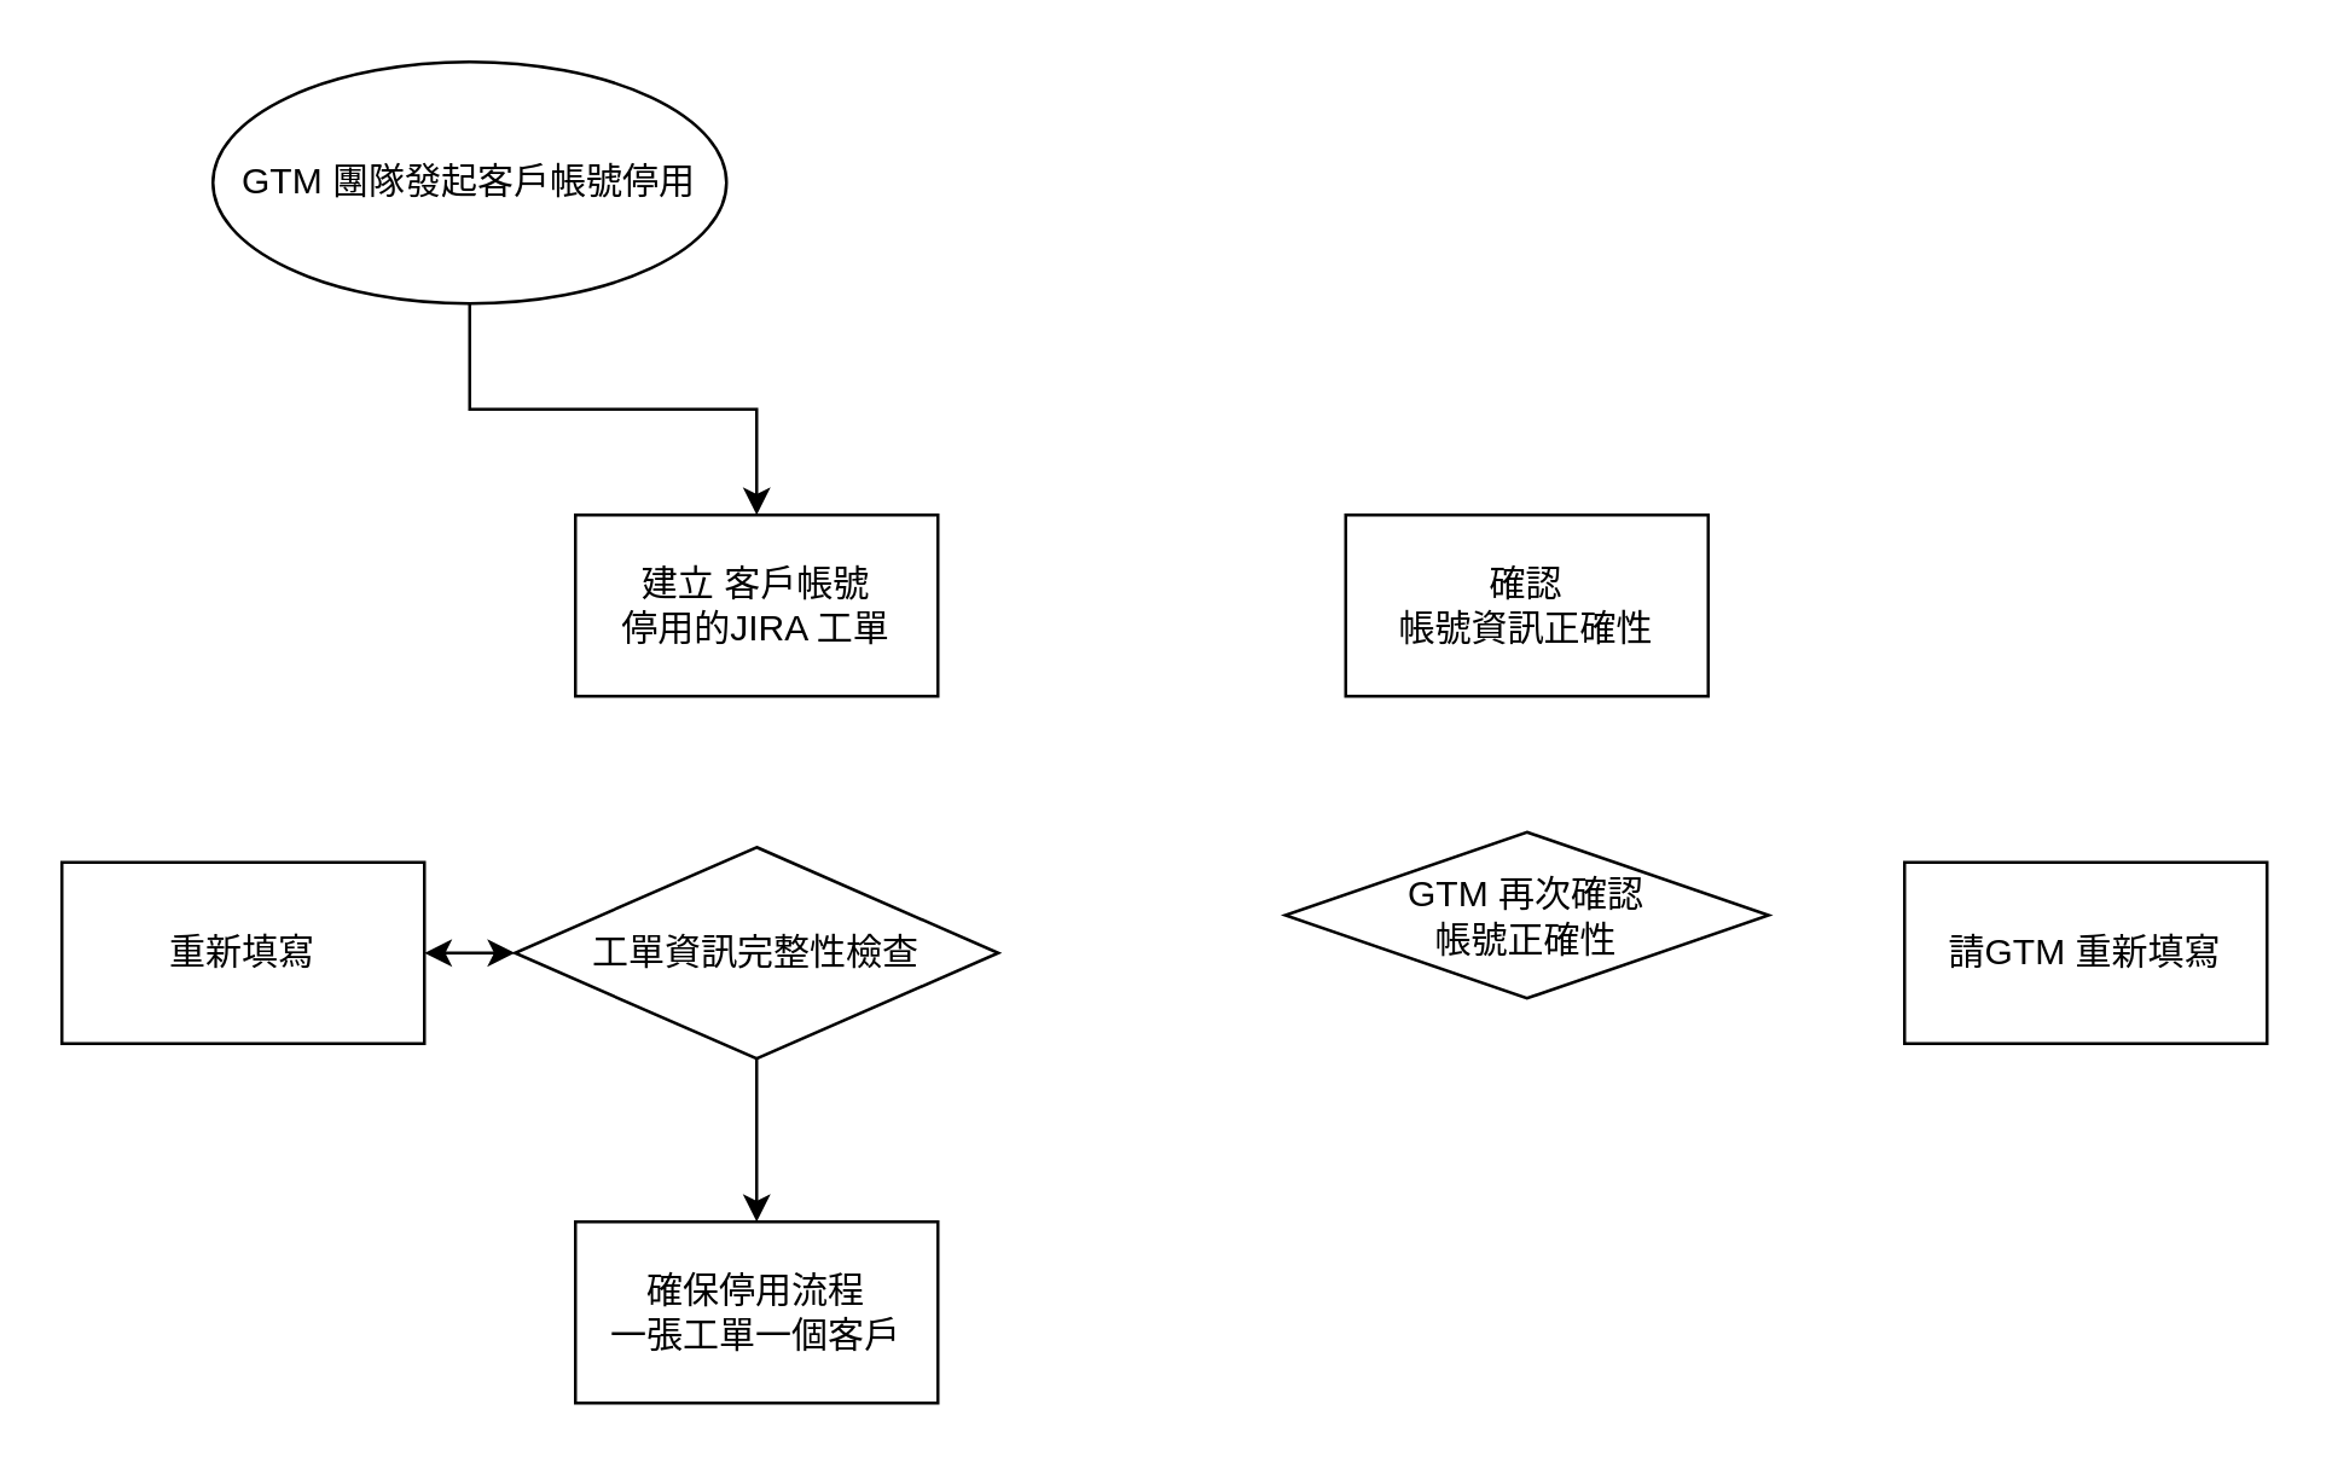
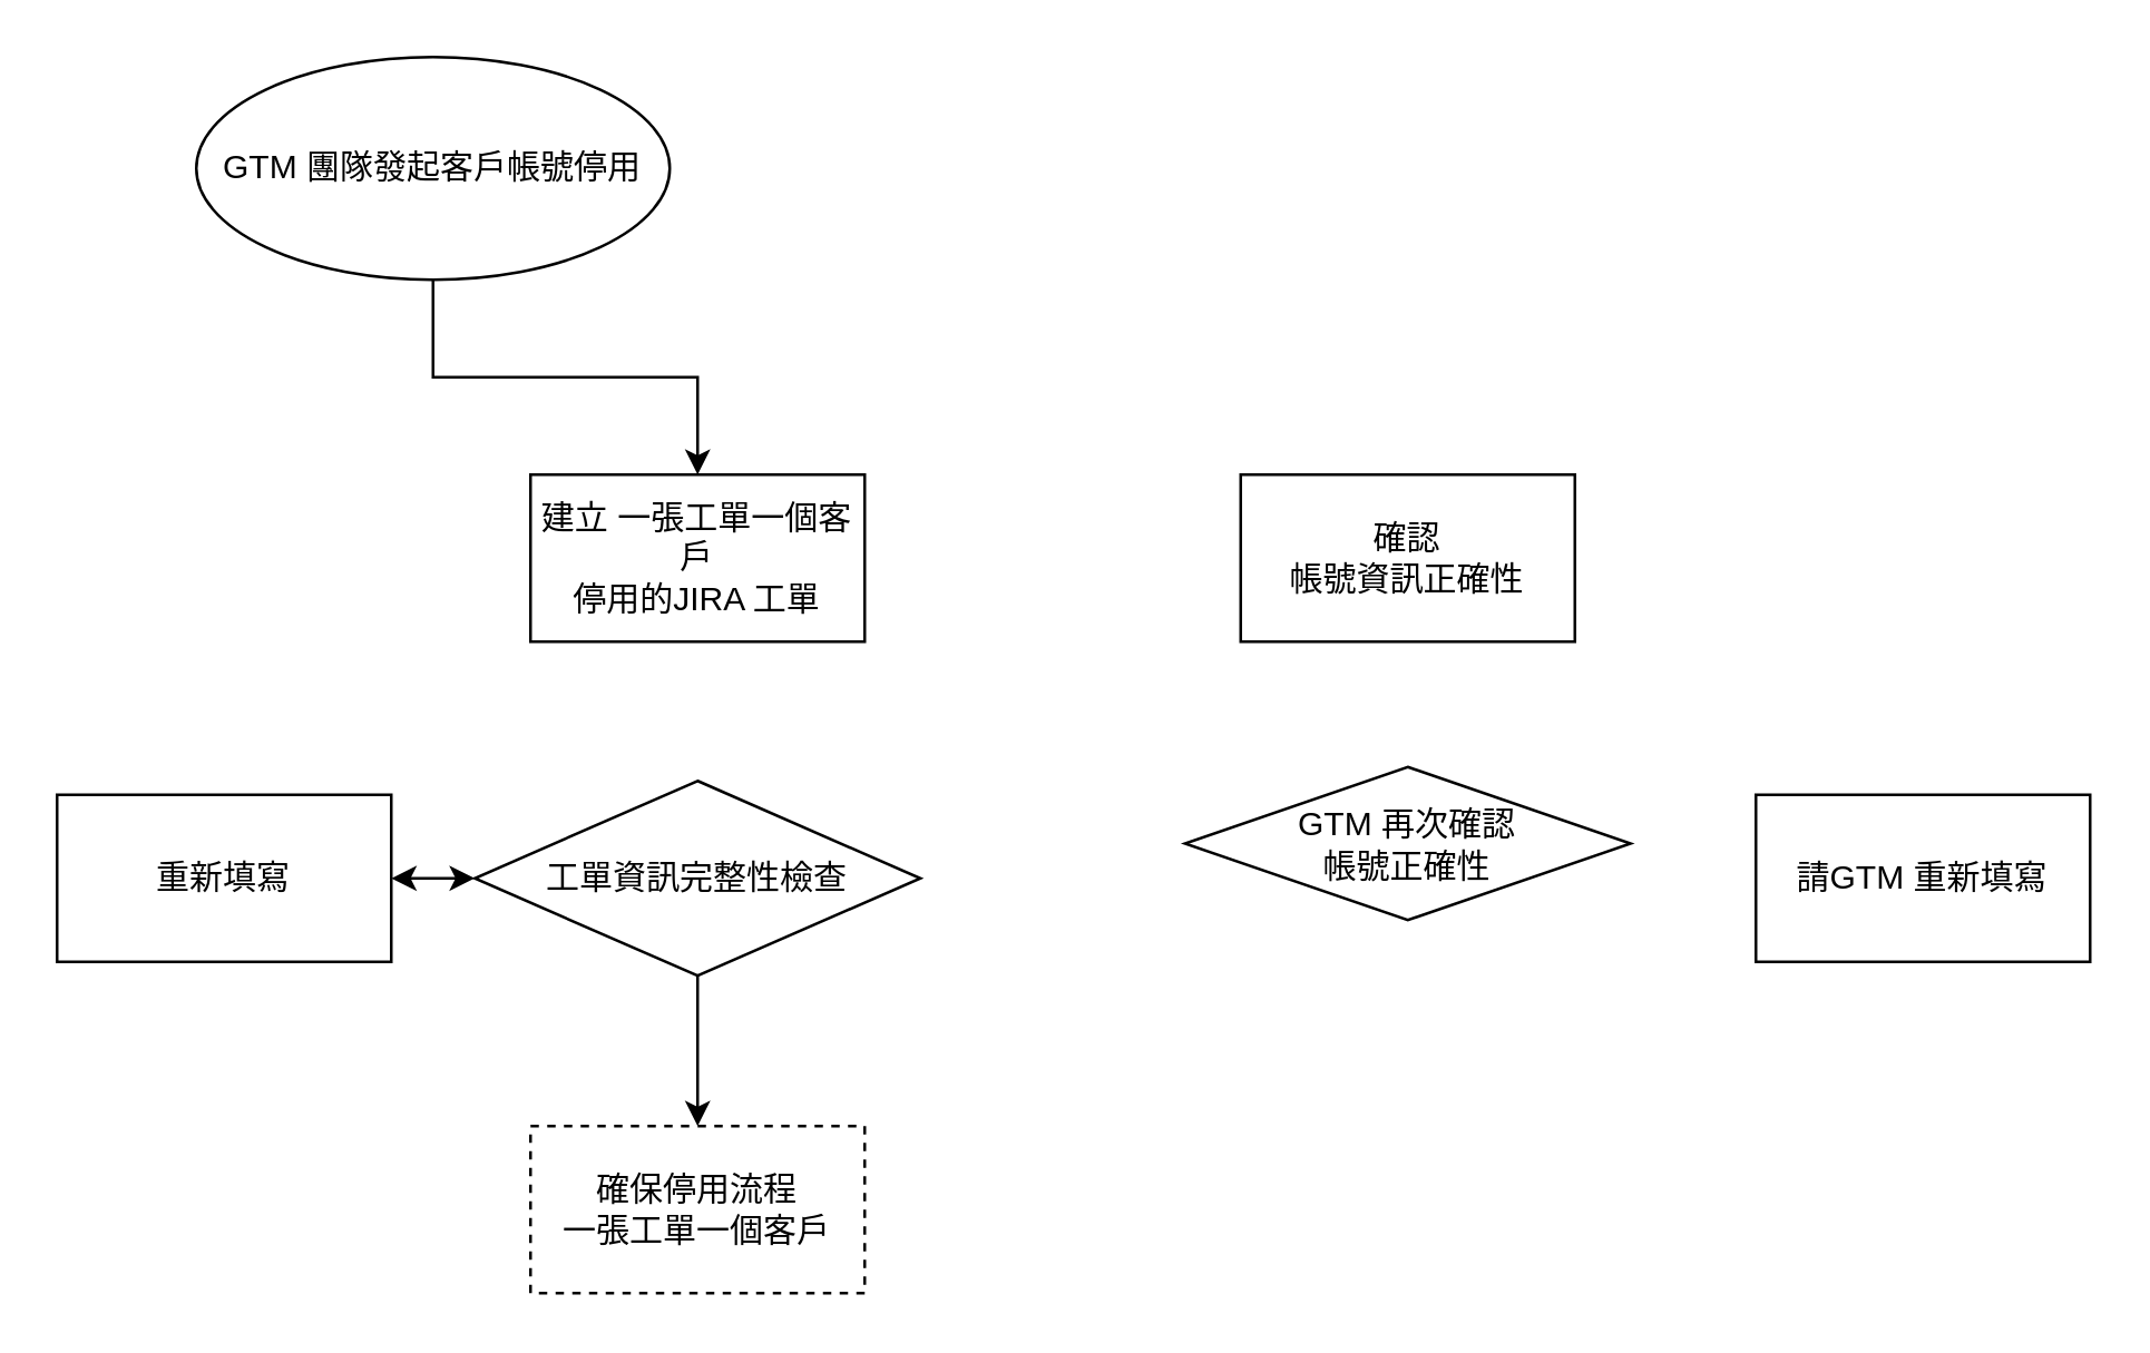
- <mxCell id="4" value="&lt;div&gt;建立 客戶帳號&lt;/div&gt;&lt;div&gt;停用的JIRA 工單&lt;/div&gt;" style="rounded=0;whiteSpace=wrap;html=1;" vertex="1" parent="1"><mxGeometry x="190" y="170" width="120" height="60" as="geometry" /></mxCell>
+ <mxCell id="4" value="&lt;div&gt;建立 一張工單一個客戶&lt;/div&gt;&lt;div&gt;停用的JIRA 工單&lt;/div&gt;" style="rounded=0;whiteSpace=wrap;html=1;" vertex="1" parent="1"><mxGeometry x="190" y="170" width="120" height="60" as="geometry" /></mxCell>
- <mxCell id="9" value="&lt;div&gt;確保停用流程&lt;/div&gt;&lt;div&gt;一張工單一個客戶&lt;/div&gt;" style="rounded=0;whiteSpace=wrap;html=1;" vertex="1" parent="1"><mxGeometry x="190" y="404" width="120" height="60" as="geometry" /></mxCell>
+ <mxCell id="9" value="&lt;div&gt;確保停用流程&lt;/div&gt;&lt;div&gt;一張工單一個客戶&lt;/div&gt;" style="rounded=0;whiteSpace=wrap;html=1;dashed=1;" vertex="1" parent="1"><mxGeometry x="190" y="404" width="120" height="60" as="geometry" /></mxCell>
